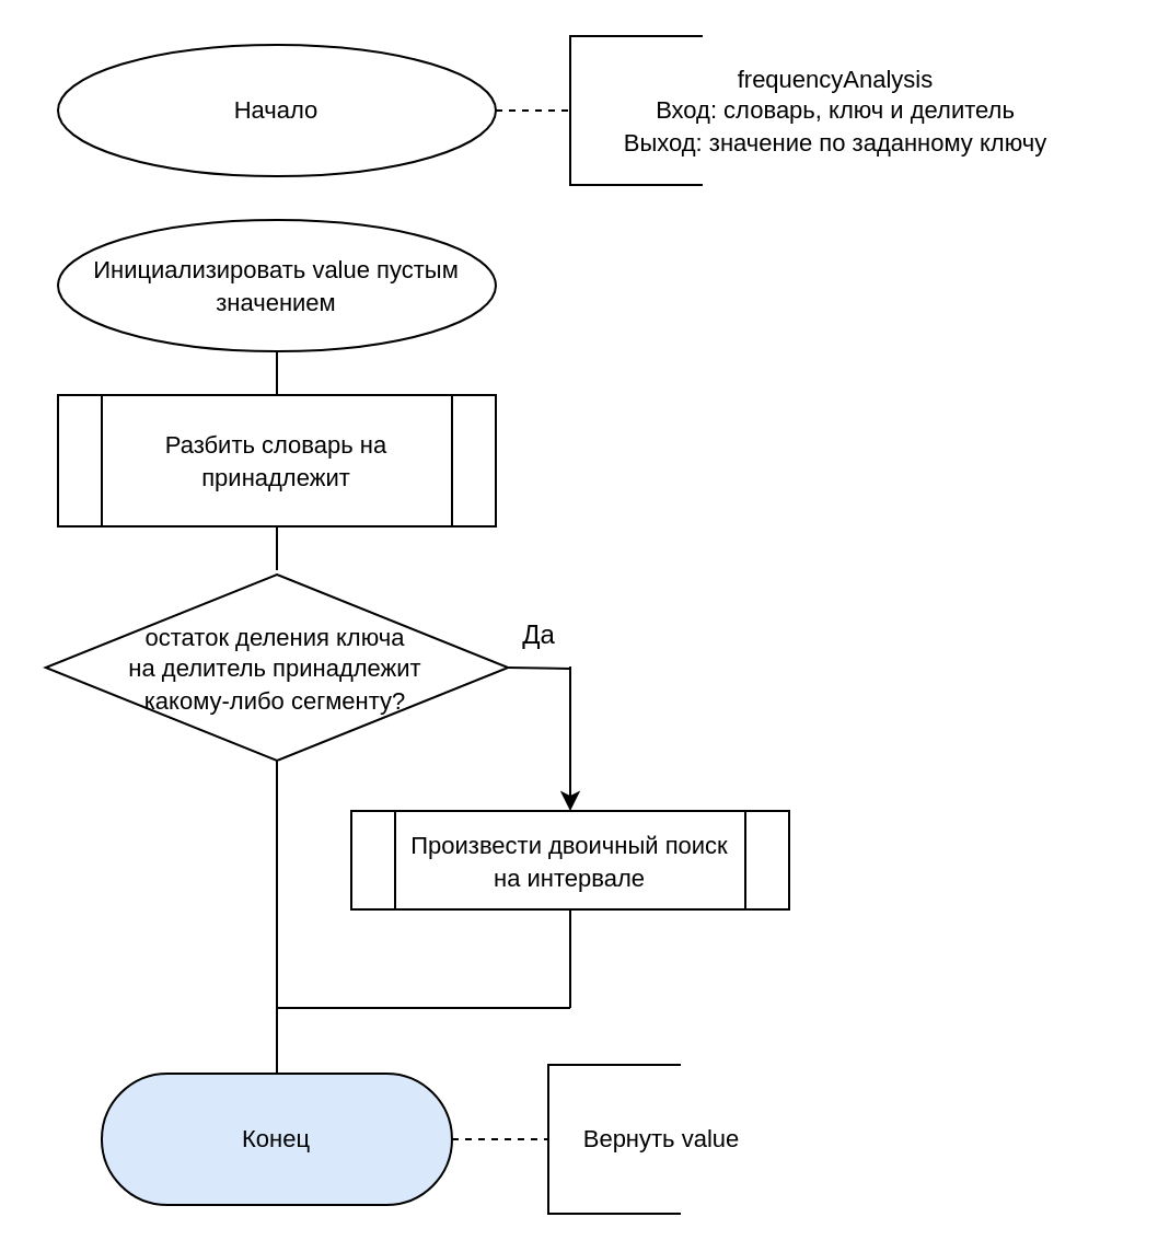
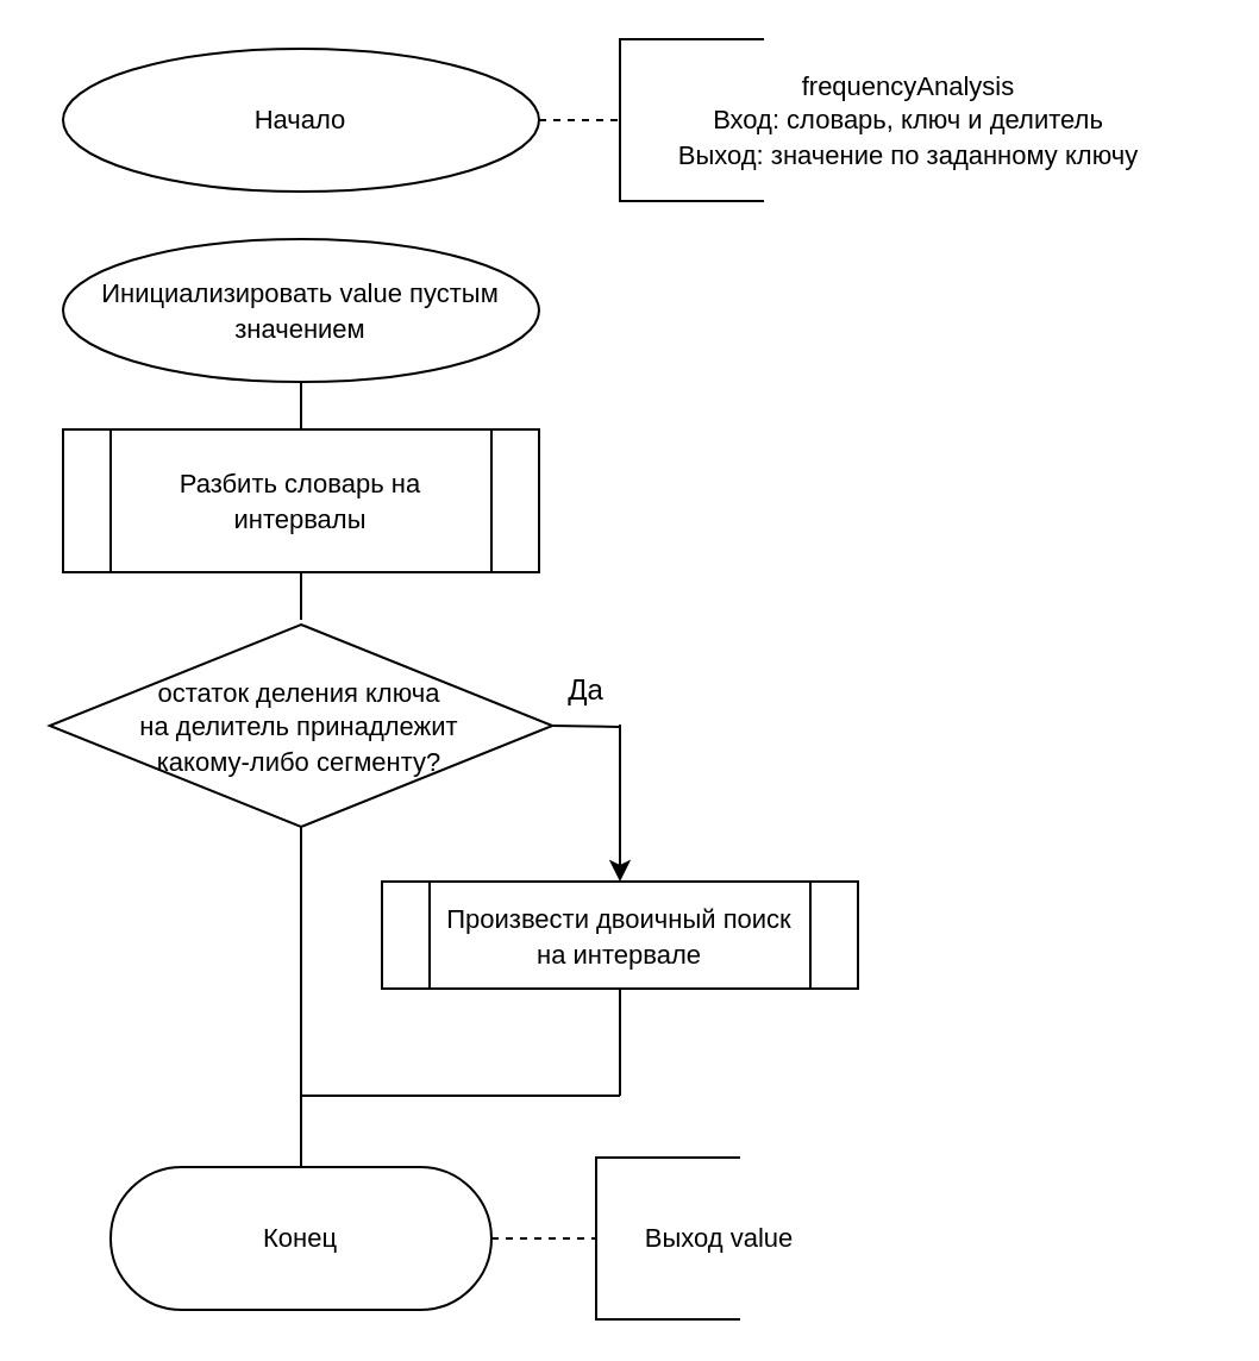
- <mxCell id="13" value="&lt;font style=&quot;font-size: 11px&quot;&gt;Разбить словарь на принадлежит&lt;/font&gt;" style="shape=process;whiteSpace=wrap;html=1;backgroundOutline=1;" vertex="1" parent="1"><mxGeometry x="26" y="180" width="200" height="60" as="geometry" /></mxCell>
+ <mxCell id="13" value="&lt;font style=&quot;font-size: 11px&quot;&gt;Разбить словарь на интервалы&lt;/font&gt;" style="shape=process;whiteSpace=wrap;html=1;backgroundOutline=1;" vertex="1" parent="1"><mxGeometry x="26" y="180" width="200" height="60" as="geometry" /></mxCell>
- <mxCell id="3" value="&lt;font style=&quot;font-size: 11px&quot;&gt;Конец&lt;/font&gt;" style="rounded=1;whiteSpace=wrap;html=1;arcSize=50;fillColor=#dae8fc;" parent="1" vertex="1"><mxGeometry x="45.99" y="490" width="160" height="60" as="geometry" /></mxCell>
+ <mxCell id="3" value="&lt;font style=&quot;font-size: 11px&quot;&gt;Конец&lt;/font&gt;" style="rounded=1;whiteSpace=wrap;html=1;arcSize=50;" parent="1" vertex="1"><mxGeometry x="45.99" y="490" width="160" height="60" as="geometry" /></mxCell>
- <mxCell id="8" value="&lt;font style=&quot;font-size: 11px&quot;&gt;Вернуть value&lt;/font&gt;" style="text;html=1;strokeColor=none;fillColor=none;align=center;verticalAlign=middle;whiteSpace=wrap;rounded=0;" vertex="1" parent="1"><mxGeometry x="231.62" y="500" width="140" height="40" as="geometry" /></mxCell>
+ <mxCell id="8" value="&lt;font style=&quot;font-size: 11px&quot;&gt;Выход value&lt;/font&gt;" style="text;html=1;strokeColor=none;fillColor=none;align=center;verticalAlign=middle;whiteSpace=wrap;rounded=0;" vertex="1" parent="1"><mxGeometry x="231.62" y="500" width="140" height="40" as="geometry" /></mxCell>
